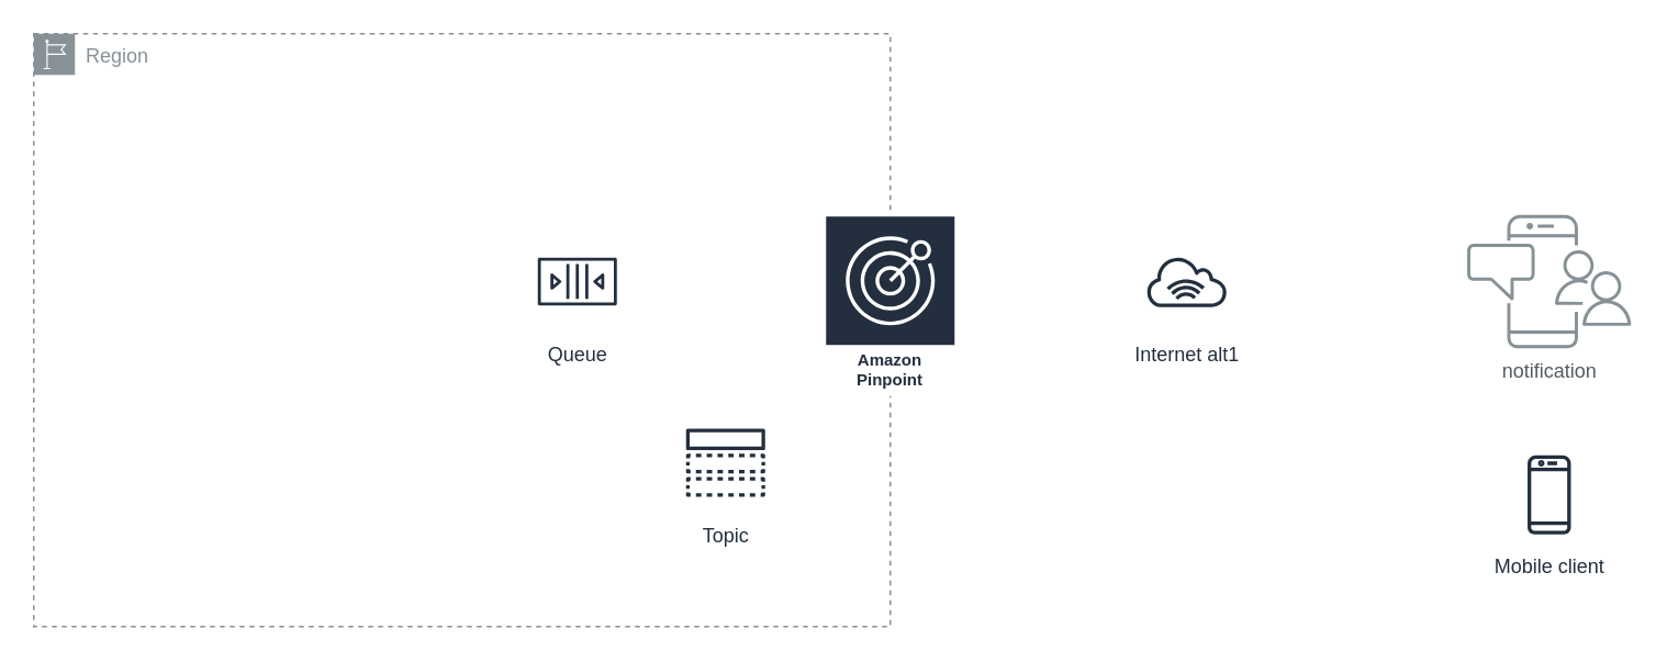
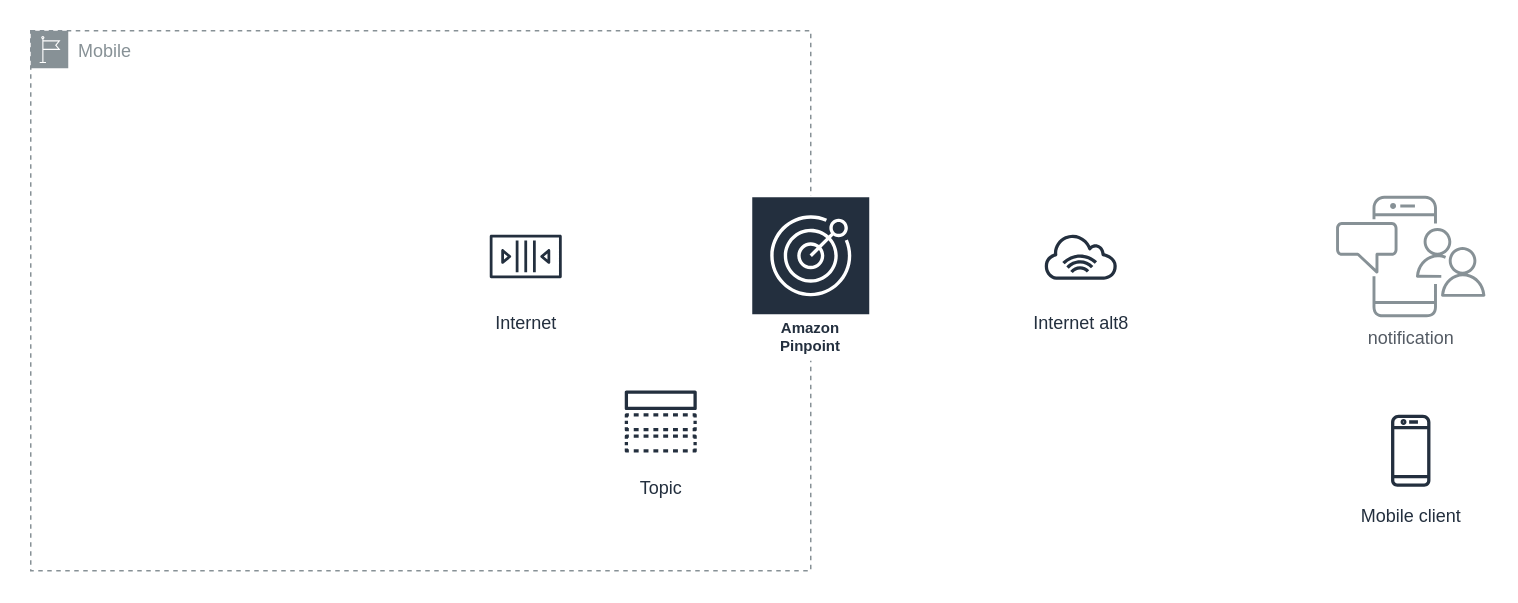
- <mxCell id="2" value="Region" style="sketch=0;outlineConnect=0;gradientColor=none;html=1;whiteSpace=wrap;fontSize=12;fontStyle=0;shape=mxgraph.aws4.group;grIcon=mxgraph.aws4.group_region;strokeColor=#879196;fillColor=none;verticalAlign=top;align=left;spacingLeft=30;fontColor=#879196;dashed=1;" vertex="1" parent="1"><mxGeometry width="520" height="360" as="geometry" x="20" y="20" /></mxCell>
+ <mxCell id="2" value="Mobile" style="sketch=0;outlineConnect=0;gradientColor=none;html=1;whiteSpace=wrap;fontSize=12;fontStyle=0;shape=mxgraph.aws4.group;grIcon=mxgraph.aws4.group_region;strokeColor=#879196;fillColor=none;verticalAlign=top;align=left;spacingLeft=30;fontColor=#879196;dashed=1;" vertex="1" parent="1"><mxGeometry width="520" height="360" as="geometry" x="20" y="20" /></mxCell>
- <mxCell id="6" value="Queue" style="sketch=0;outlineConnect=0;fontColor=#232F3E;gradientColor=none;strokeColor=#232F3E;fillColor=#ffffff;dashed=0;verticalLabelPosition=bottom;verticalAlign=top;align=center;html=1;fontSize=12;fontStyle=0;aspect=fixed;shape=mxgraph.aws4.resourceIcon;resIcon=mxgraph.aws4.queue;" vertex="1" parent="1"><mxGeometry x="320" y="140.5" width="60" height="60" as="geometry" /></mxCell>
+ <mxCell id="6" value="Internet" style="sketch=0;outlineConnect=0;fontColor=#232F3E;gradientColor=none;strokeColor=#232F3E;fillColor=#ffffff;dashed=0;verticalLabelPosition=bottom;verticalAlign=top;align=center;html=1;fontSize=12;fontStyle=0;aspect=fixed;shape=mxgraph.aws4.resourceIcon;resIcon=mxgraph.aws4.queue;" vertex="1" parent="1"><mxGeometry x="320" y="140.5" width="60" height="60" as="geometry" /></mxCell>
- <mxCell id="4" value="Internet alt1" style="sketch=0;outlineConnect=0;fontColor=#232F3E;gradientColor=none;strokeColor=#232F3E;fillColor=#ffffff;dashed=0;verticalLabelPosition=bottom;verticalAlign=top;align=center;html=1;fontSize=12;fontStyle=0;aspect=fixed;shape=mxgraph.aws4.resourceIcon;resIcon=mxgraph.aws4.internet_alt1;" vertex="1" parent="1"><mxGeometry x="690" y="140.5" width="60" height="60" as="geometry" /></mxCell>
+ <mxCell id="4" value="Internet alt8" style="sketch=0;outlineConnect=0;fontColor=#232F3E;gradientColor=none;strokeColor=#232F3E;fillColor=#ffffff;dashed=0;verticalLabelPosition=bottom;verticalAlign=top;align=center;html=1;fontSize=12;fontStyle=0;aspect=fixed;shape=mxgraph.aws4.resourceIcon;resIcon=mxgraph.aws4.internet_alt1;" vertex="1" parent="1"><mxGeometry x="690" y="140.5" width="60" height="60" as="geometry" /></mxCell>
